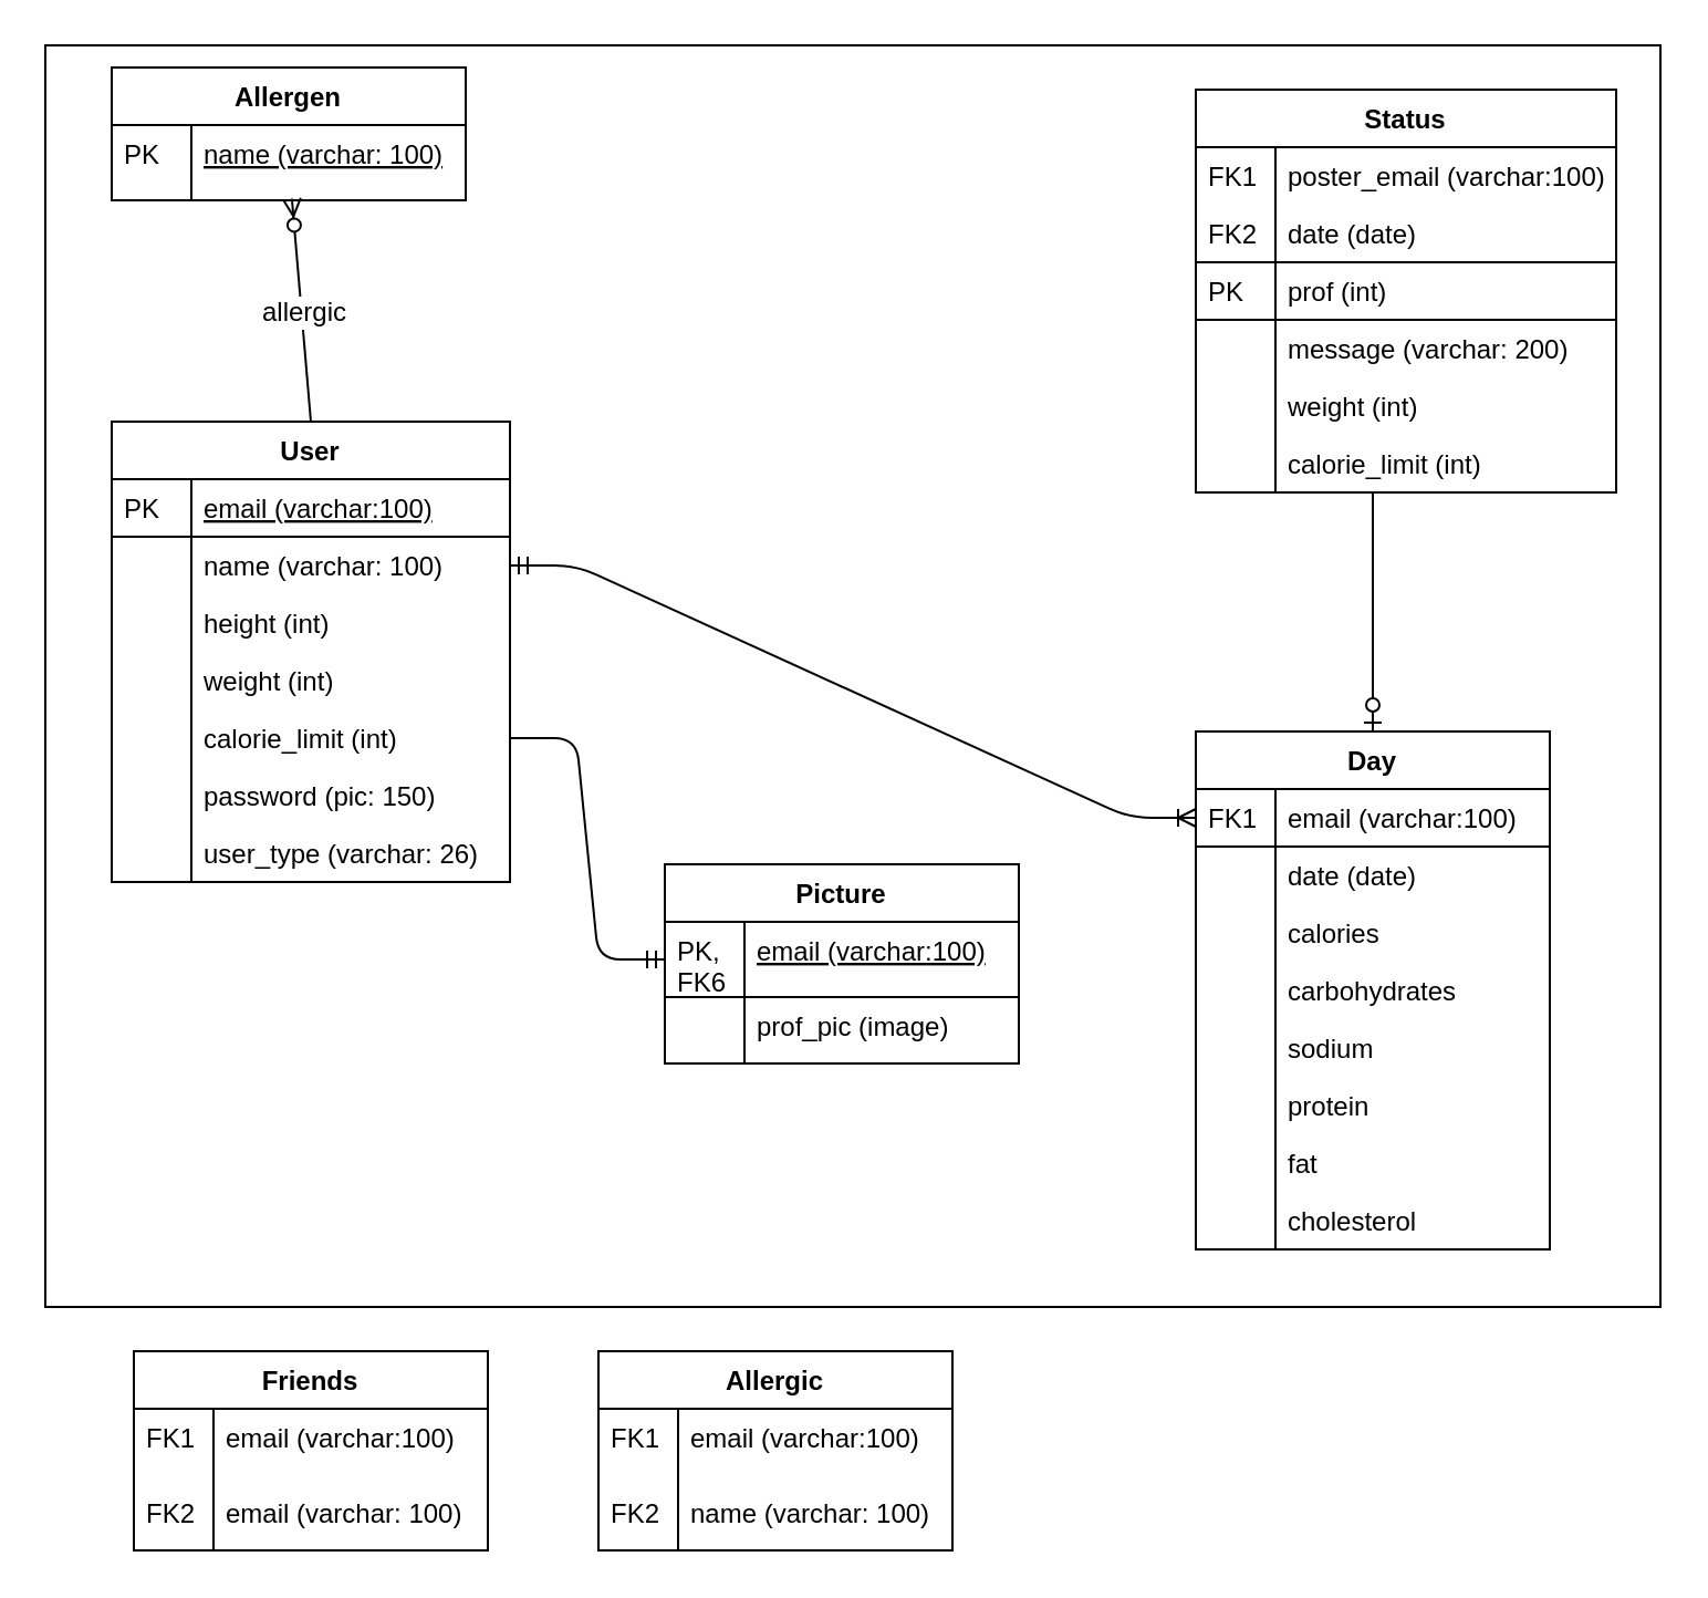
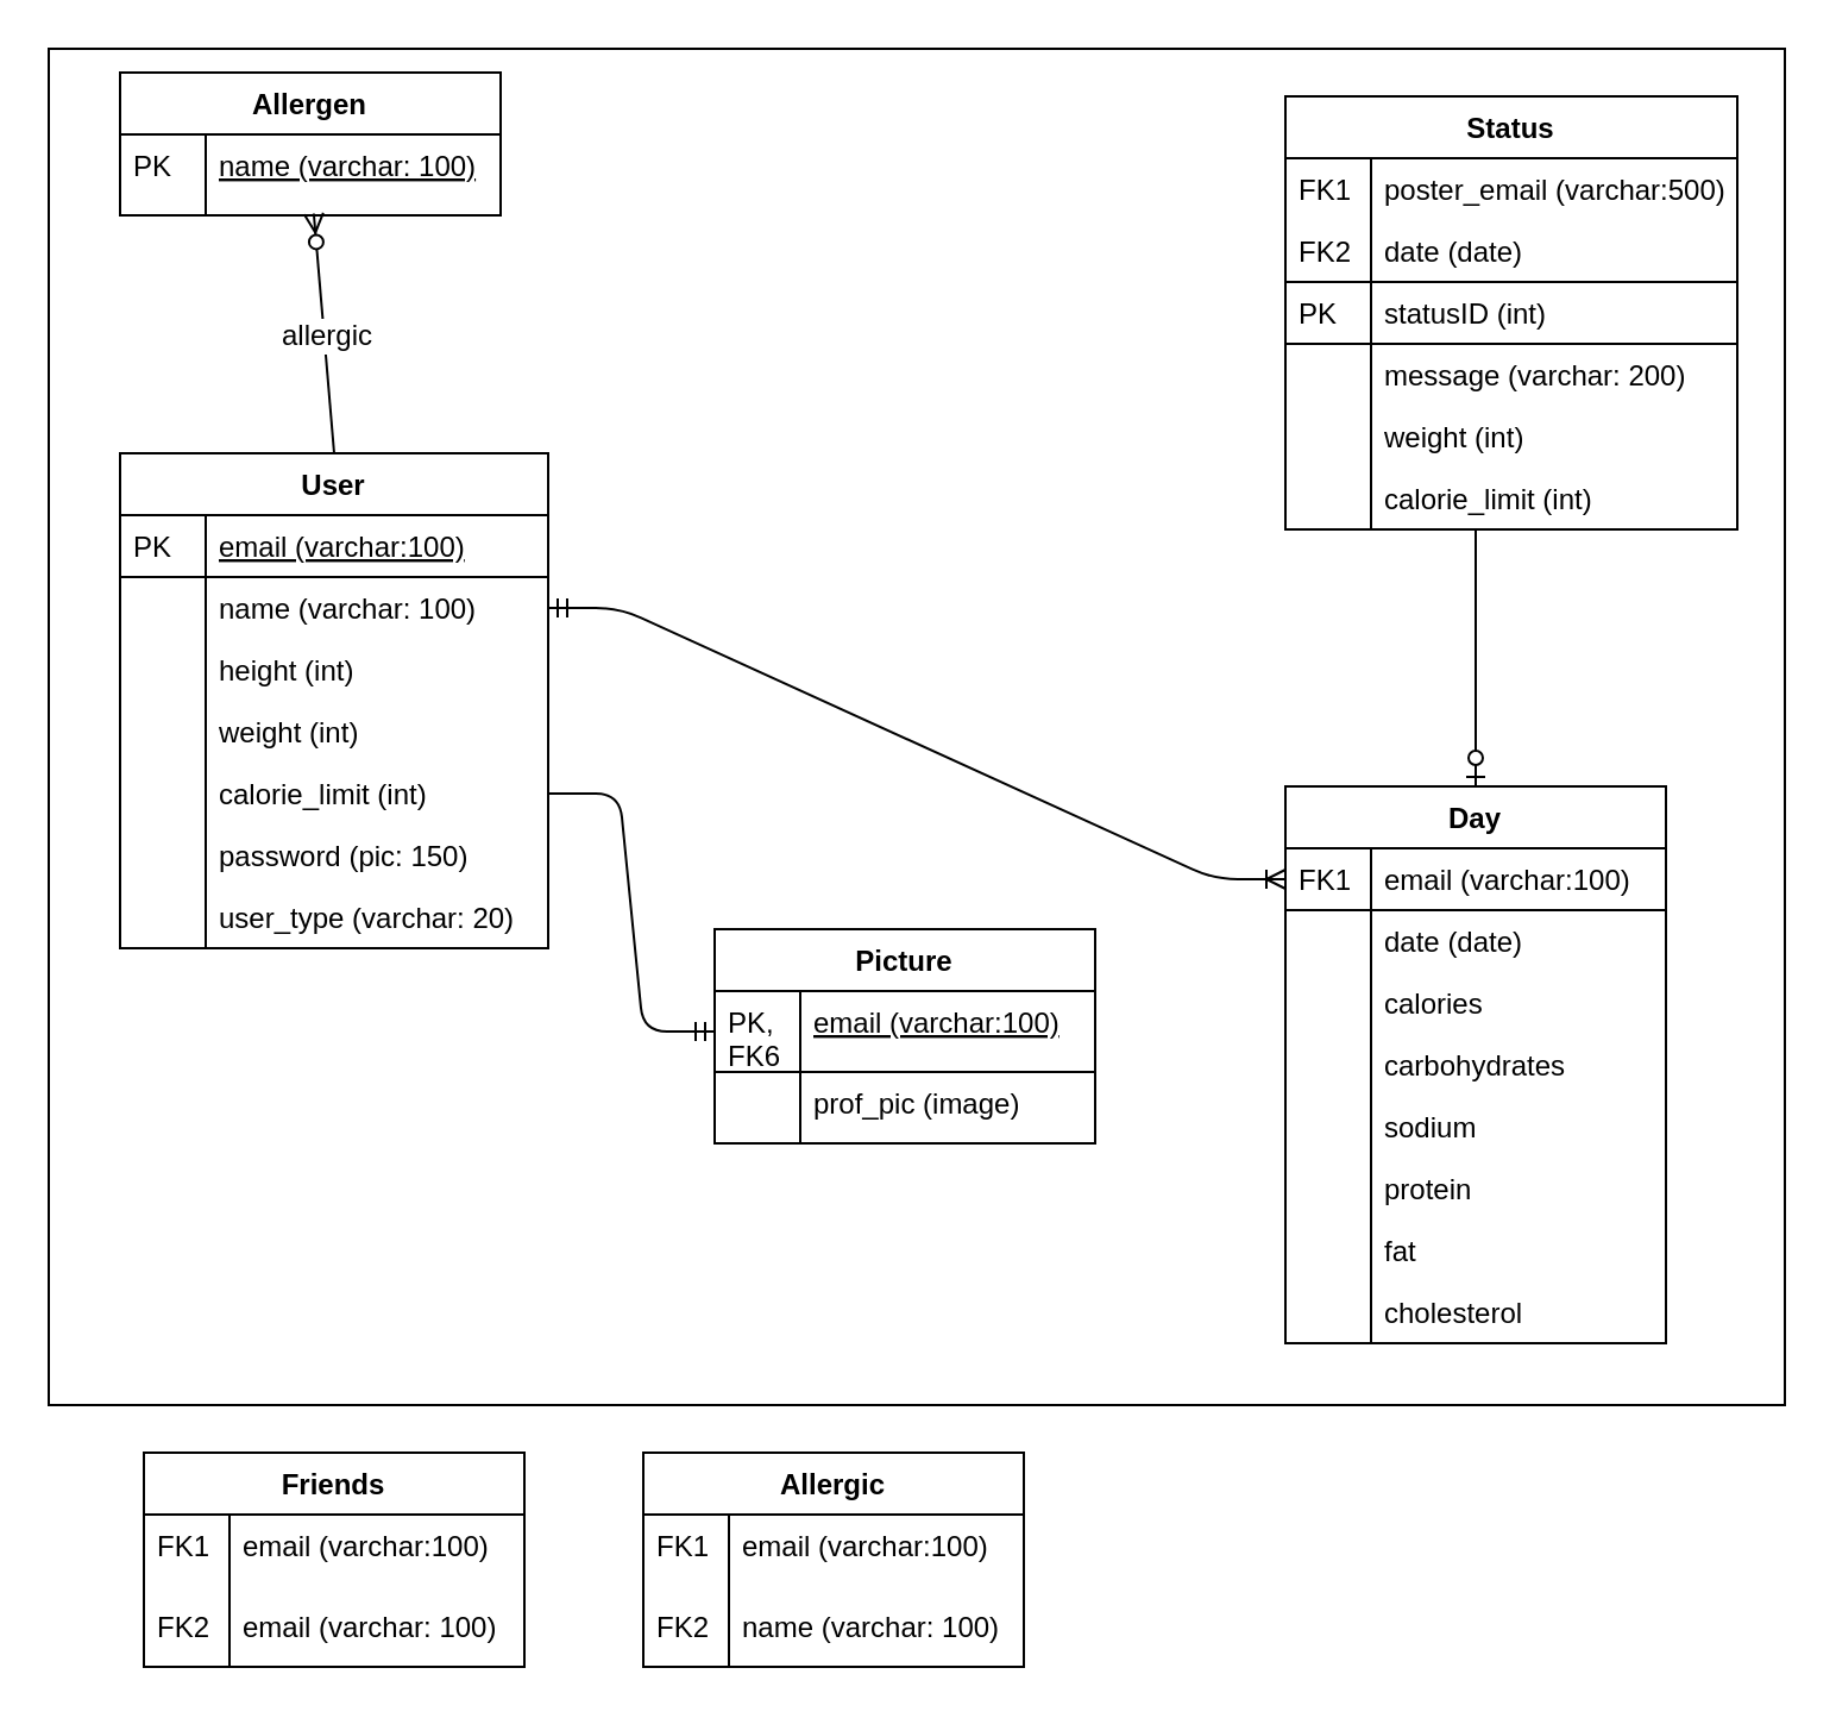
- <mxCell id="41" value="poster_email (varchar:100)" style="shape=partialRectangle;top=0;left=0;right=0;bottom=0;align=left;verticalAlign=top;fillColor=none;spacingLeft=40;spacingRight=4;overflow=hidden;rotatable=0;points=[[0,0.5],[1,0.5]];portConstraint=eastwest;dropTarget=0;rounded=0;shadow=0;strokeWidth=1;fontStyle=0" parent="40" vertex="1"><mxGeometry y="26" width="190" height="26" as="geometry" /></mxCell>
+ <mxCell id="41" value="poster_email (varchar:500)" style="shape=partialRectangle;top=0;left=0;right=0;bottom=0;align=left;verticalAlign=top;fillColor=none;spacingLeft=40;spacingRight=4;overflow=hidden;rotatable=0;points=[[0,0.5],[1,0.5]];portConstraint=eastwest;dropTarget=0;rounded=0;shadow=0;strokeWidth=1;fontStyle=0" parent="40" vertex="1"><mxGeometry y="26" width="190" height="26" as="geometry" /></mxCell>
- <mxCell id="45" value="prof (int)" style="shape=partialRectangle;top=0;left=0;right=0;bottom=1;align=left;verticalAlign=top;fillColor=none;spacingLeft=40;spacingRight=4;overflow=hidden;rotatable=0;points=[[0,0.5],[1,0.5]];portConstraint=eastwest;dropTarget=0;rounded=0;shadow=0;strokeWidth=1;" parent="40" vertex="1"><mxGeometry y="78" width="190" height="26" as="geometry" /></mxCell>
+ <mxCell id="45" value="statusID (int)" style="shape=partialRectangle;top=0;left=0;right=0;bottom=1;align=left;verticalAlign=top;fillColor=none;spacingLeft=40;spacingRight=4;overflow=hidden;rotatable=0;points=[[0,0.5],[1,0.5]];portConstraint=eastwest;dropTarget=0;rounded=0;shadow=0;strokeWidth=1;" parent="40" vertex="1"><mxGeometry y="78" width="190" height="26" as="geometry" /></mxCell>
- <mxCell id="16" value="user_type (varchar: 26)" style="shape=partialRectangle;top=0;left=0;right=0;bottom=0;align=left;verticalAlign=top;fillColor=none;spacingLeft=40;spacingRight=4;overflow=hidden;rotatable=0;points=[[0,0.5],[1,0.5]];portConstraint=eastwest;dropTarget=0;rounded=0;shadow=0;strokeWidth=1;" vertex="1" parent="3"><mxGeometry y="182" width="180" height="26" as="geometry" /></mxCell>
+ <mxCell id="16" value="user_type (varchar: 20)" style="shape=partialRectangle;top=0;left=0;right=0;bottom=0;align=left;verticalAlign=top;fillColor=none;spacingLeft=40;spacingRight=4;overflow=hidden;rotatable=0;points=[[0,0.5],[1,0.5]];portConstraint=eastwest;dropTarget=0;rounded=0;shadow=0;strokeWidth=1;" vertex="1" parent="3"><mxGeometry y="182" width="180" height="26" as="geometry" /></mxCell>
